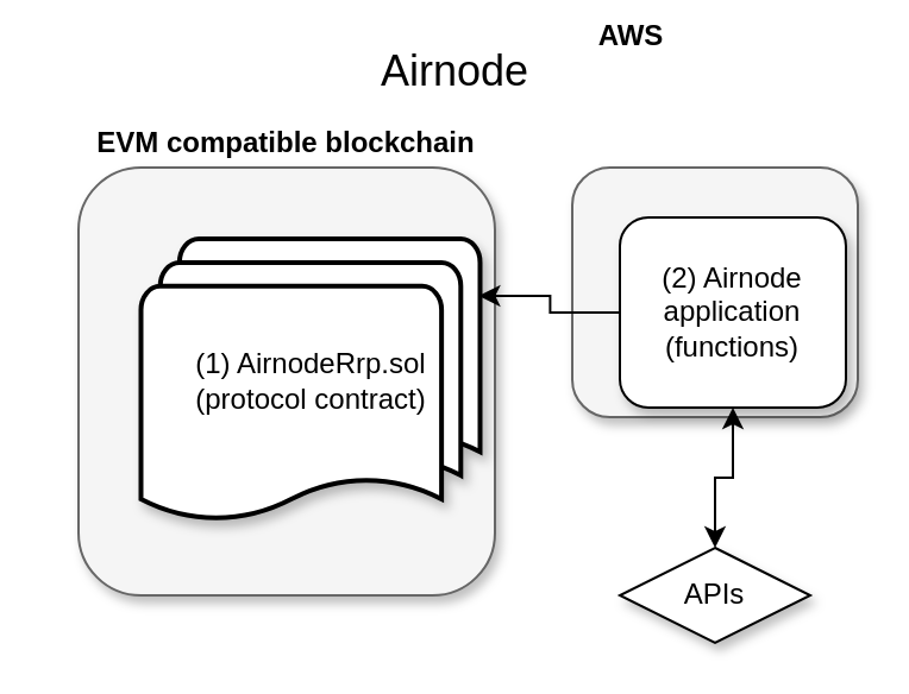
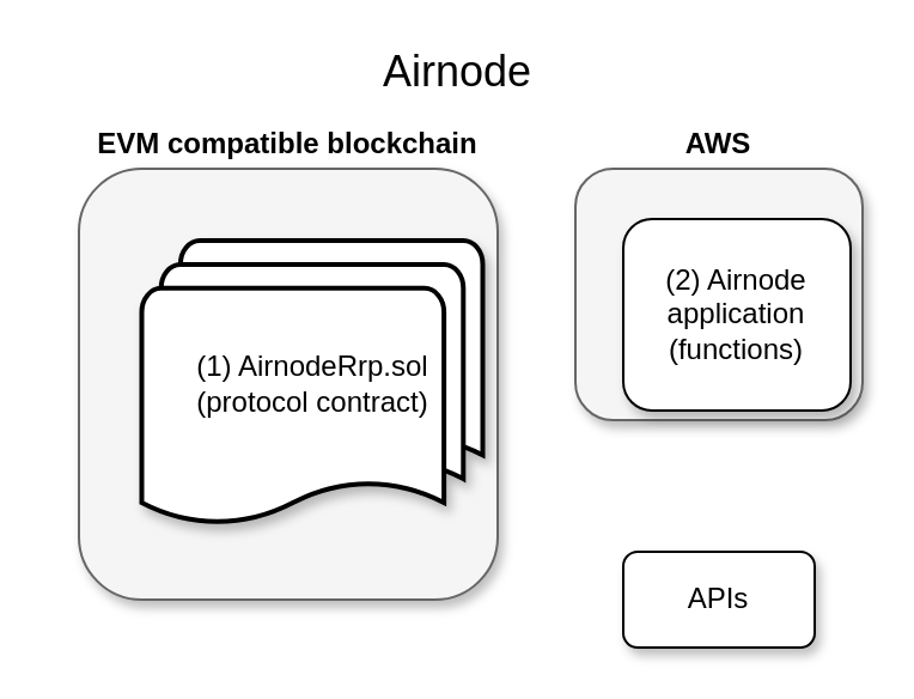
- <mxCell id="10" value="&lt;b&gt;AWS&lt;/b&gt;" style="text;html=1;strokeColor=none;fillColor=none;align=center;verticalAlign=middle;whiteSpace=wrap;rounded=0;" parent="1" vertex="1"><mxGeometry x="245" y="5" width="40" height="20" as="geometry" /></mxCell>
+ <mxCell id="10" value="&lt;b&gt;AWS&lt;/b&gt;" style="text;html=1;strokeColor=none;fillColor=none;align=center;verticalAlign=middle;whiteSpace=wrap;rounded=0;" parent="1" vertex="1"><mxGeometry x="280" y="50" width="40" height="20" as="geometry" /></mxCell>
- <mxCell id="8" style="edgeStyle=orthogonalEdgeStyle;rounded=0;orthogonalLoop=1;jettySize=auto;html=1;exitX=0.996;exitY=0.2;exitDx=0;exitDy=0;exitPerimeter=0;entryX=0;entryY=0.5;entryDx=0;entryDy=0;startArrow=classic;startFill=1;strokeColor=#000000;endArrow=none;endFill=0;" parent="1" source="9" target="5" edge="1"><mxGeometry relative="1" as="geometry" /></mxCell>
- <mxCell id="4" style="edgeStyle=orthogonalEdgeStyle;rounded=0;orthogonalLoop=1;jettySize=auto;html=1;entryX=0.5;entryY=0;entryDx=0;entryDy=0;startArrow=classic;startFill=1;" parent="1" source="5" target="3" edge="1"><mxGeometry relative="1" as="geometry" /></mxCell>
- <mxCell id="3" value="APIs" style="rhombus;whiteSpace=wrap;html=1;shadow=1;" parent="1" vertex="1"><mxGeometry x="260" y="230" width="80" height="40" as="geometry" /></mxCell>
+ <mxCell id="3" value="APIs" style="rounded=1;whiteSpace=wrap;html=1;shadow=1;" parent="1" vertex="1"><mxGeometry x="260" y="230" width="80" height="40" as="geometry" /></mxCell>
